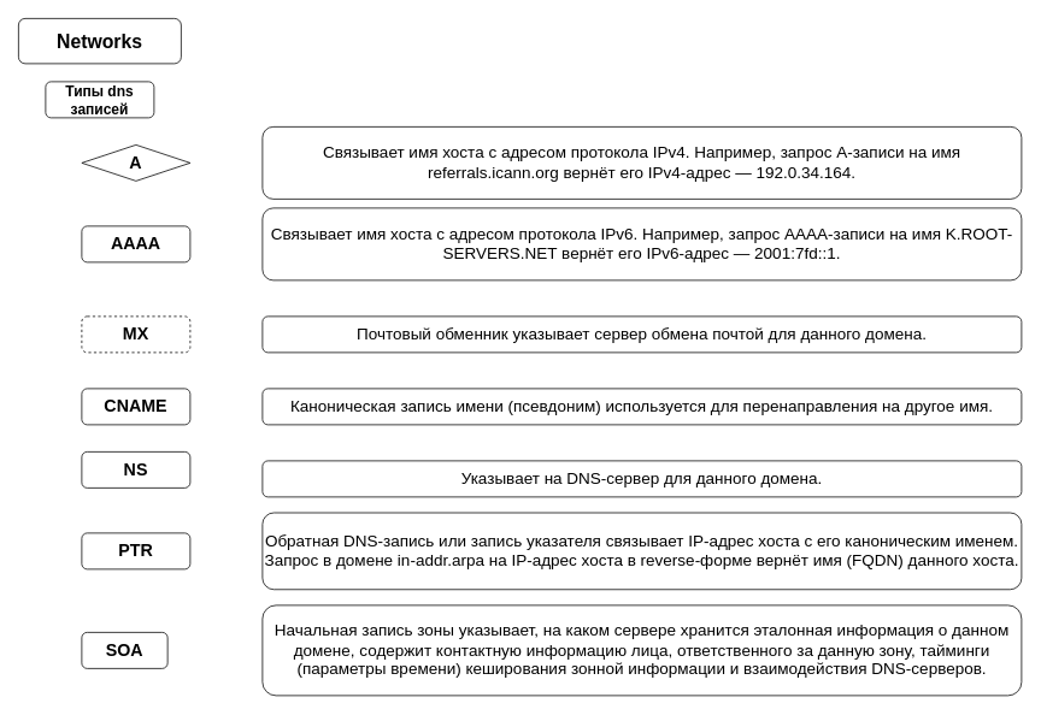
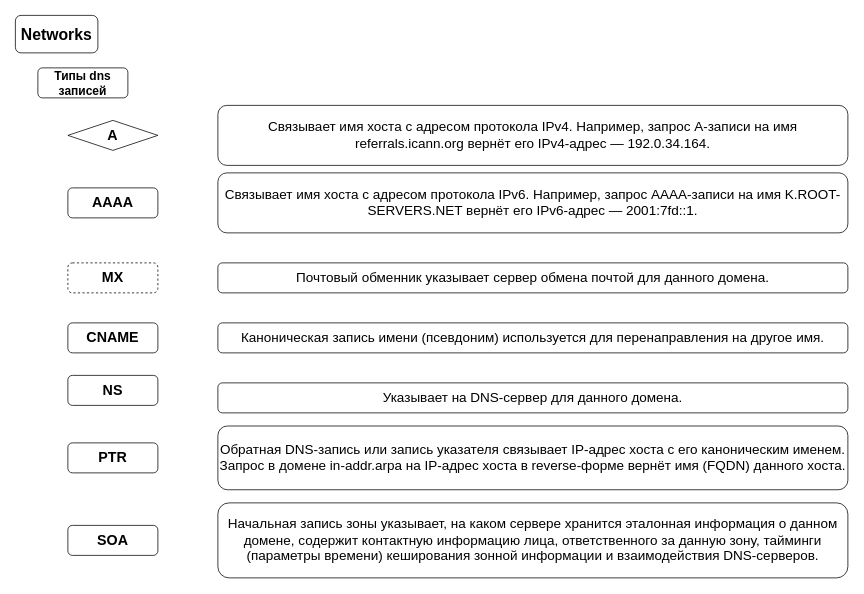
- <mxCell id="2" value="&lt;b&gt;&lt;font style=&quot;font-size: 21px;&quot;&gt;Networks&lt;/font&gt;&lt;/b&gt;" style="rounded=1;whiteSpace=wrap;html=1;" vertex="1" parent="1"><mxGeometry x="20" y="20" width="180" height="50" as="geometry" /></mxCell>
+ <mxCell id="2" value="&lt;b&gt;&lt;font style=&quot;font-size: 21px;&quot;&gt;Networks&lt;/font&gt;&lt;/b&gt;" style="rounded=1;whiteSpace=wrap;html=1;" vertex="1" parent="1"><mxGeometry x="20" y="20" width="110" height="50" as="geometry" /></mxCell>
- <mxCell id="10" value="SOA" style="rounded=1;whiteSpace=wrap;html=1;fontSize=19;fontStyle=1" vertex="1" parent="1"><mxGeometry x="90" y="700" width="95" height="40" as="geometry" /></mxCell>
+ <mxCell id="10" value="SOA" style="rounded=1;whiteSpace=wrap;html=1;fontSize=19;fontStyle=1" vertex="1" parent="1"><mxGeometry x="90" y="700" width="120" height="40" as="geometry" /></mxCell>
